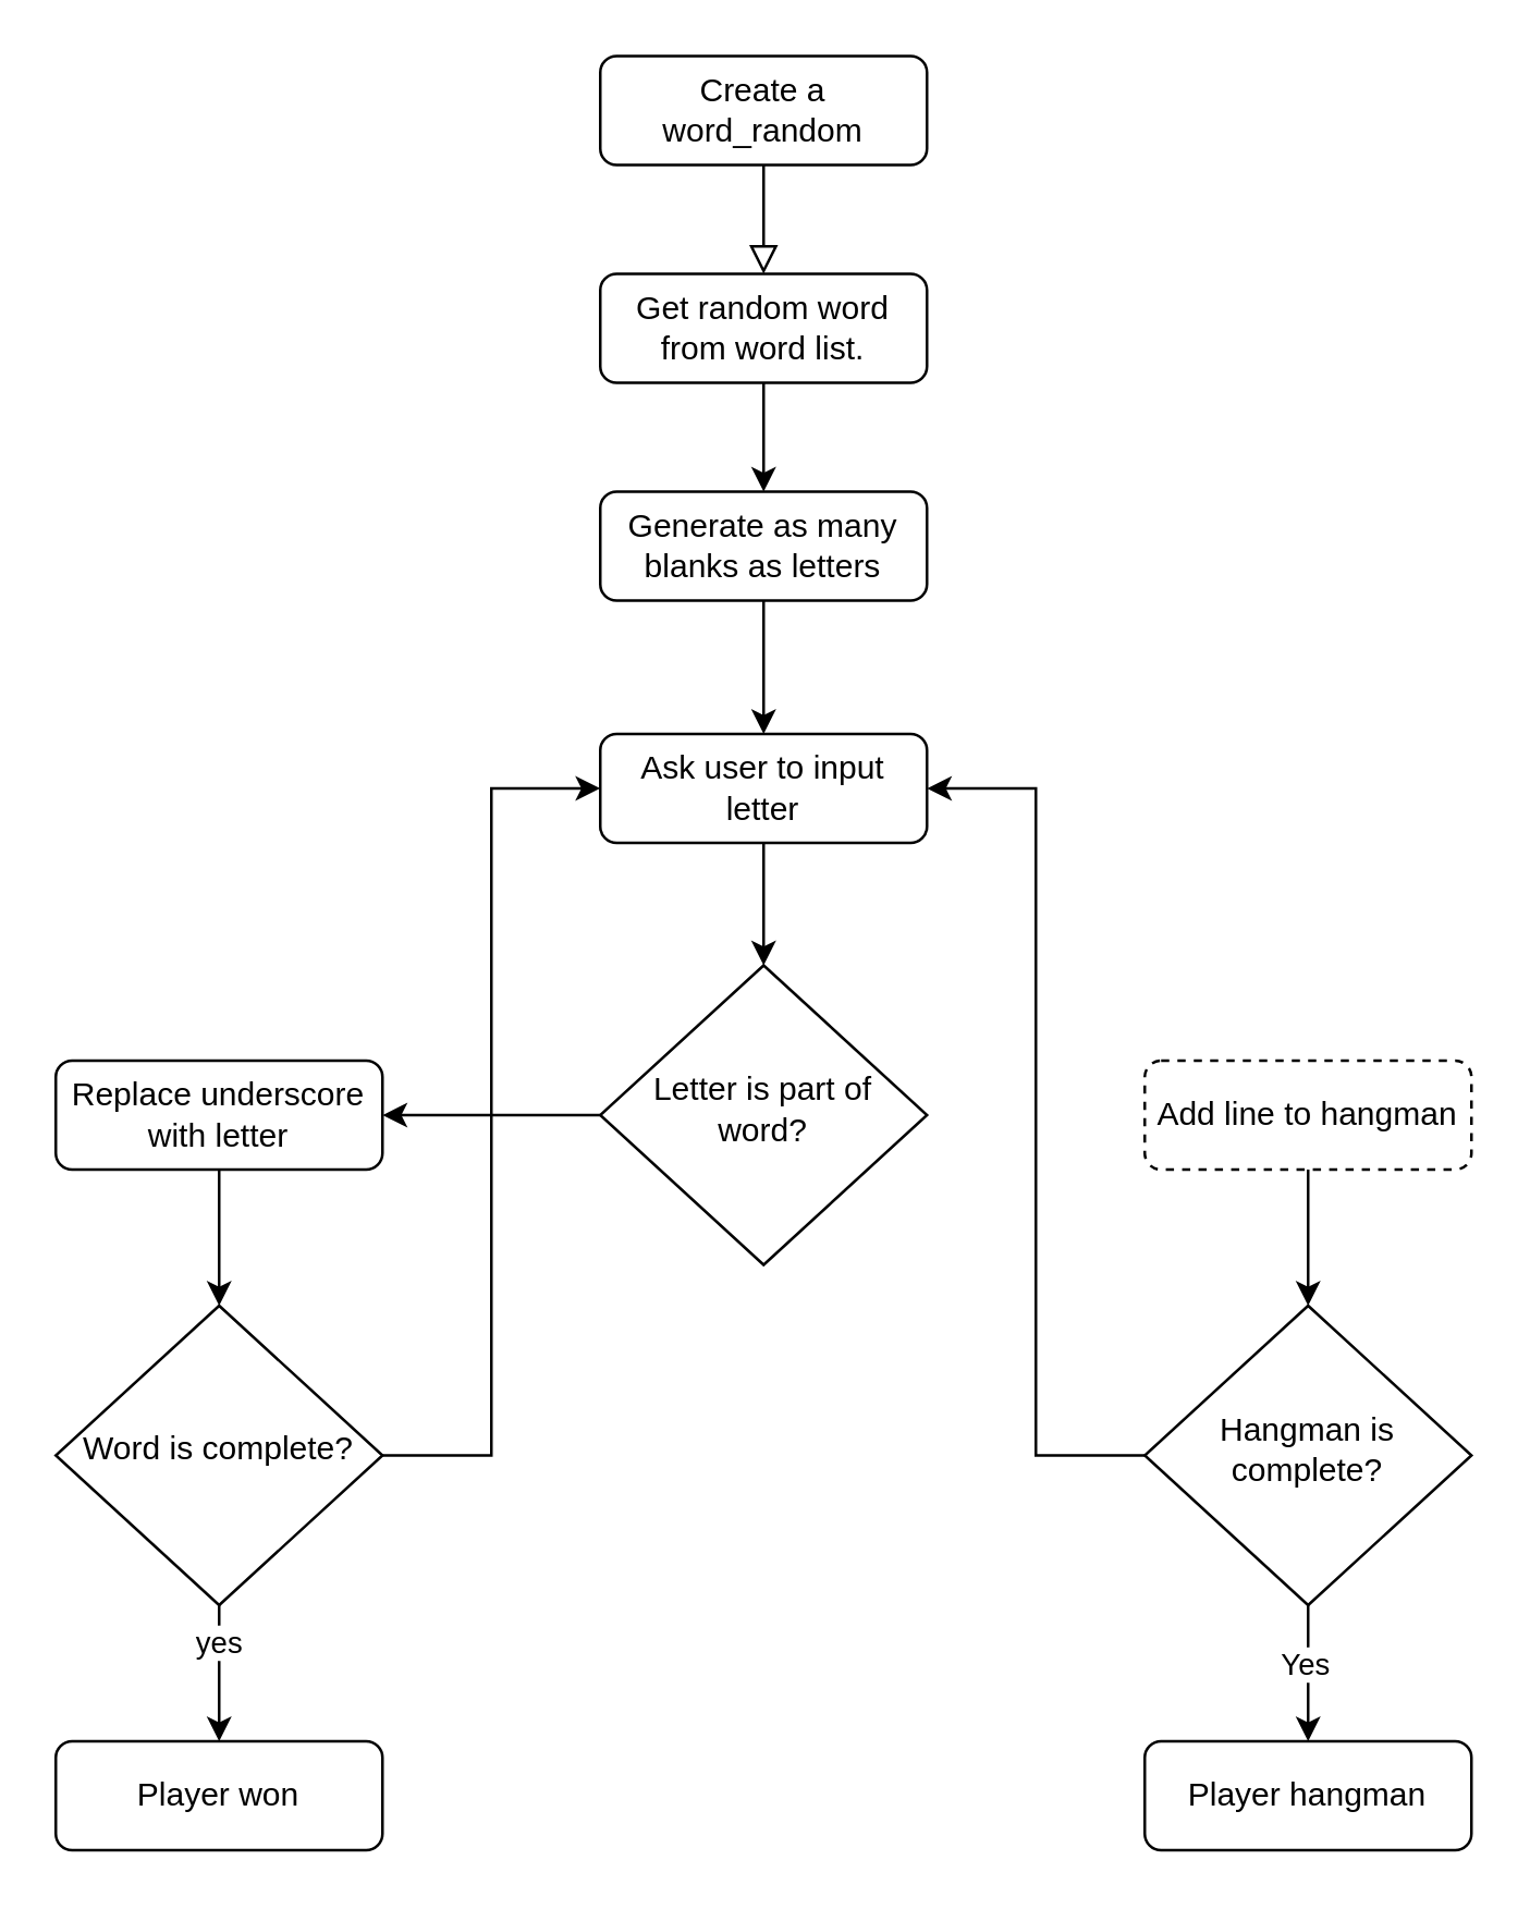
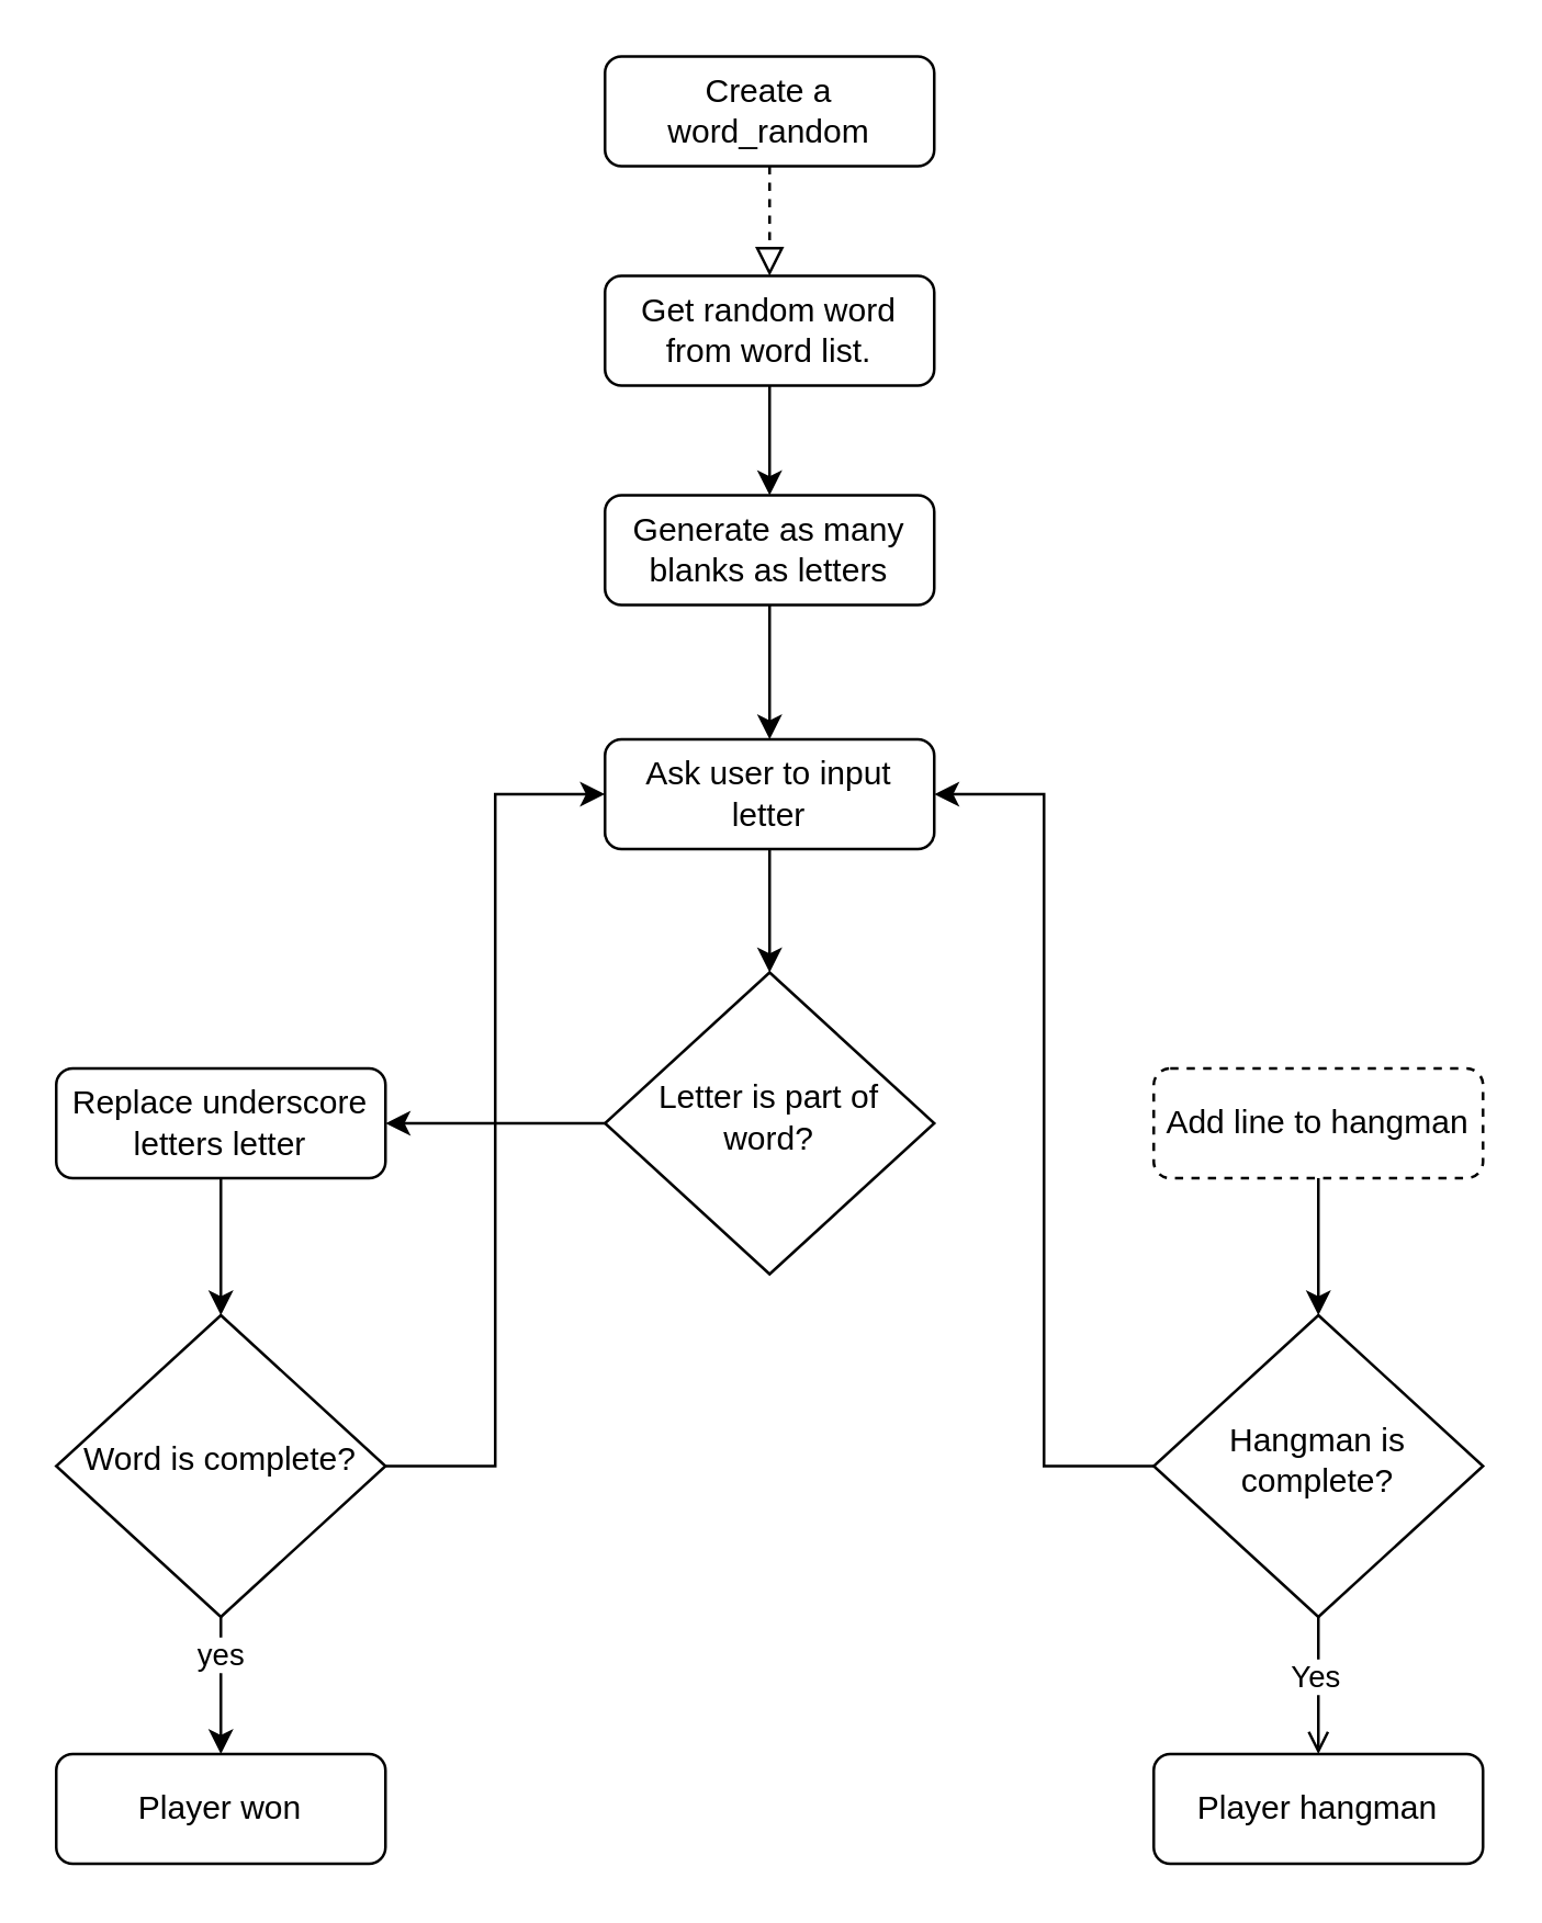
- <mxCell id="2" value="" style="rounded=0;html=1;jettySize=auto;orthogonalLoop=1;fontSize=11;endArrow=block;endFill=0;endSize=8;strokeWidth=1;shadow=0;labelBackgroundColor=none;edgeStyle=orthogonalEdgeStyle;entryX=0.5;entryY=0;entryDx=0;entryDy=0;" parent="1" source="3" target="9" edge="1"><mxGeometry relative="1" as="geometry" /></mxCell>
+ <mxCell id="2" value="" style="rounded=0;html=1;jettySize=auto;orthogonalLoop=1;fontSize=11;endArrow=block;endFill=0;endSize=8;strokeWidth=1;shadow=0;labelBackgroundColor=none;edgeStyle=orthogonalEdgeStyle;entryX=0.5;entryY=0;entryDx=0;entryDy=0;dashed=1;" parent="1" source="3" target="9" edge="1"><mxGeometry relative="1" as="geometry" /></mxCell>
- <mxCell id="13" value="Replace underscore with letter" style="rounded=1;whiteSpace=wrap;html=1;fontSize=12;glass=0;strokeWidth=1;shadow=0;" vertex="1" parent="1"><mxGeometry x="20" y="389" width="120" height="40" as="geometry" /></mxCell>
+ <mxCell id="13" value="Replace underscore letters letter" style="rounded=1;whiteSpace=wrap;html=1;fontSize=12;glass=0;strokeWidth=1;shadow=0;" vertex="1" parent="1"><mxGeometry x="20" y="389" width="120" height="40" as="geometry" /></mxCell>
- <mxCell id="14" value="" style="edgeStyle=orthogonalEdgeStyle;rounded=0;orthogonalLoop=1;jettySize=auto;html=1;" edge="1" parent="1" source="17" target="21"><mxGeometry relative="1" as="geometry" /></mxCell>
+ <mxCell id="14" value="" style="edgeStyle=orthogonalEdgeStyle;rounded=0;orthogonalLoop=1;jettySize=auto;html=1;endArrow=open;" edge="1" parent="1" source="17" target="21"><mxGeometry relative="1" as="geometry" /></mxCell>
